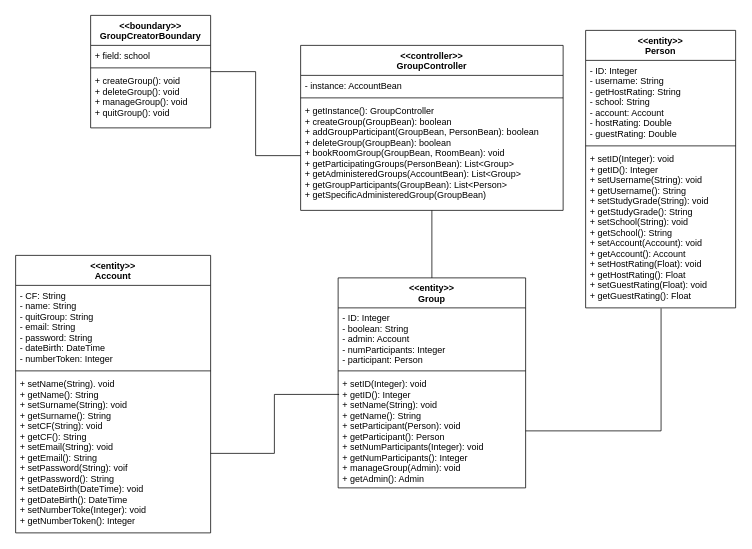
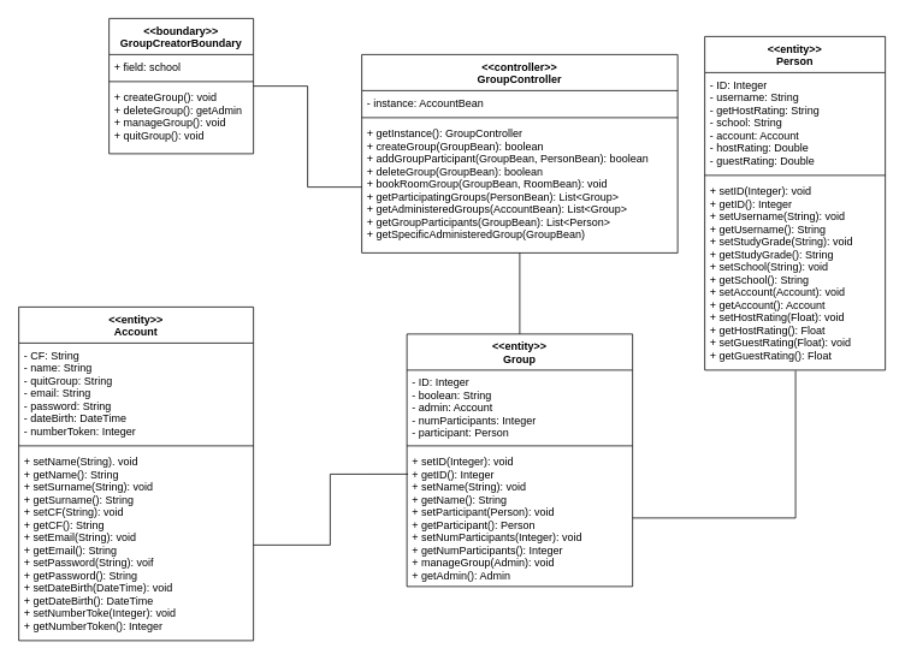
- <mxCell id="6" value="+ createGroup(): void&#10;+ deleteGroup(): void&#10;+ manageGroup(): void&#10;+ quitGroup(): void" style="text;strokeColor=none;fillColor=none;align=left;verticalAlign=top;spacingLeft=4;spacingRight=4;overflow=hidden;rotatable=0;points=[[0,0.5],[1,0.5]];portConstraint=eastwest;" parent="3" vertex="1"><mxGeometry y="74" width="160" height="76" as="geometry" /></mxCell>
+ <mxCell id="6" value="+ createGroup(): void&#10;+ deleteGroup(): getAdmin&#10;+ manageGroup(): void&#10;+ quitGroup(): void" style="text;strokeColor=none;fillColor=none;align=left;verticalAlign=top;spacingLeft=4;spacingRight=4;overflow=hidden;rotatable=0;points=[[0,0.5],[1,0.5]];portConstraint=eastwest;" parent="3" vertex="1"><mxGeometry y="74" width="160" height="76" as="geometry" /></mxCell>
